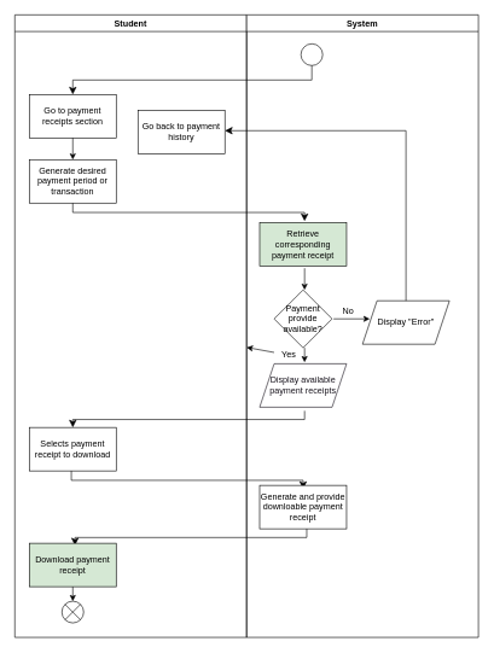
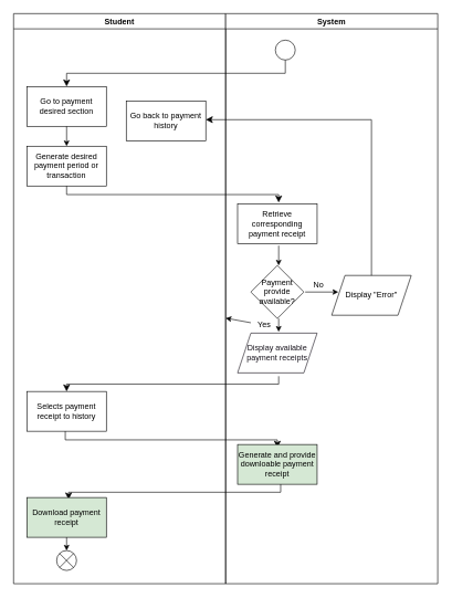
- <mxCell id="4" value="Go to payment receipts section" style="rounded=0;whiteSpace=wrap;html=1;" parent="1" vertex="1"><mxGeometry x="40" y="130" width="120" height="60" as="geometry" /></mxCell>
+ <mxCell id="4" value="Go to payment desired section" style="rounded=0;whiteSpace=wrap;html=1;" parent="1" vertex="1"><mxGeometry x="40" y="130" width="120" height="60" as="geometry" /></mxCell>
- <mxCell id="8" value="Retrieve corresponding payment receipt" style="rounded=0;whiteSpace=wrap;html=1;fillColor=#d5e8d4;" parent="1" vertex="1"><mxGeometry x="358" y="307" width="120" height="60" as="geometry" /></mxCell>
+ <mxCell id="8" value="Retrieve corresponding payment receipt" style="rounded=0;whiteSpace=wrap;html=1;" parent="1" vertex="1"><mxGeometry x="358" y="307" width="120" height="60" as="geometry" /></mxCell>
- <mxCell id="16" value="Selects payment receipt to download" style="rounded=0;whiteSpace=wrap;html=1;" parent="1" vertex="1"><mxGeometry x="40" y="590" width="120" height="60" as="geometry" /></mxCell>
+ <mxCell id="16" value="Selects payment receipt to history" style="rounded=0;whiteSpace=wrap;html=1;" parent="1" vertex="1"><mxGeometry x="40" y="590" width="120" height="60" as="geometry" /></mxCell>
- <mxCell id="18" value="Generate and provide downloable payment receipt" style="rounded=0;whiteSpace=wrap;html=1;" parent="1" vertex="1"><mxGeometry x="358" y="670" width="120" height="60" as="geometry" /></mxCell>
+ <mxCell id="18" value="Generate and provide downloable payment receipt" style="rounded=0;whiteSpace=wrap;html=1;fillColor=#d5e8d4;" parent="1" vertex="1"><mxGeometry x="358" y="670" width="120" height="60" as="geometry" /></mxCell>
